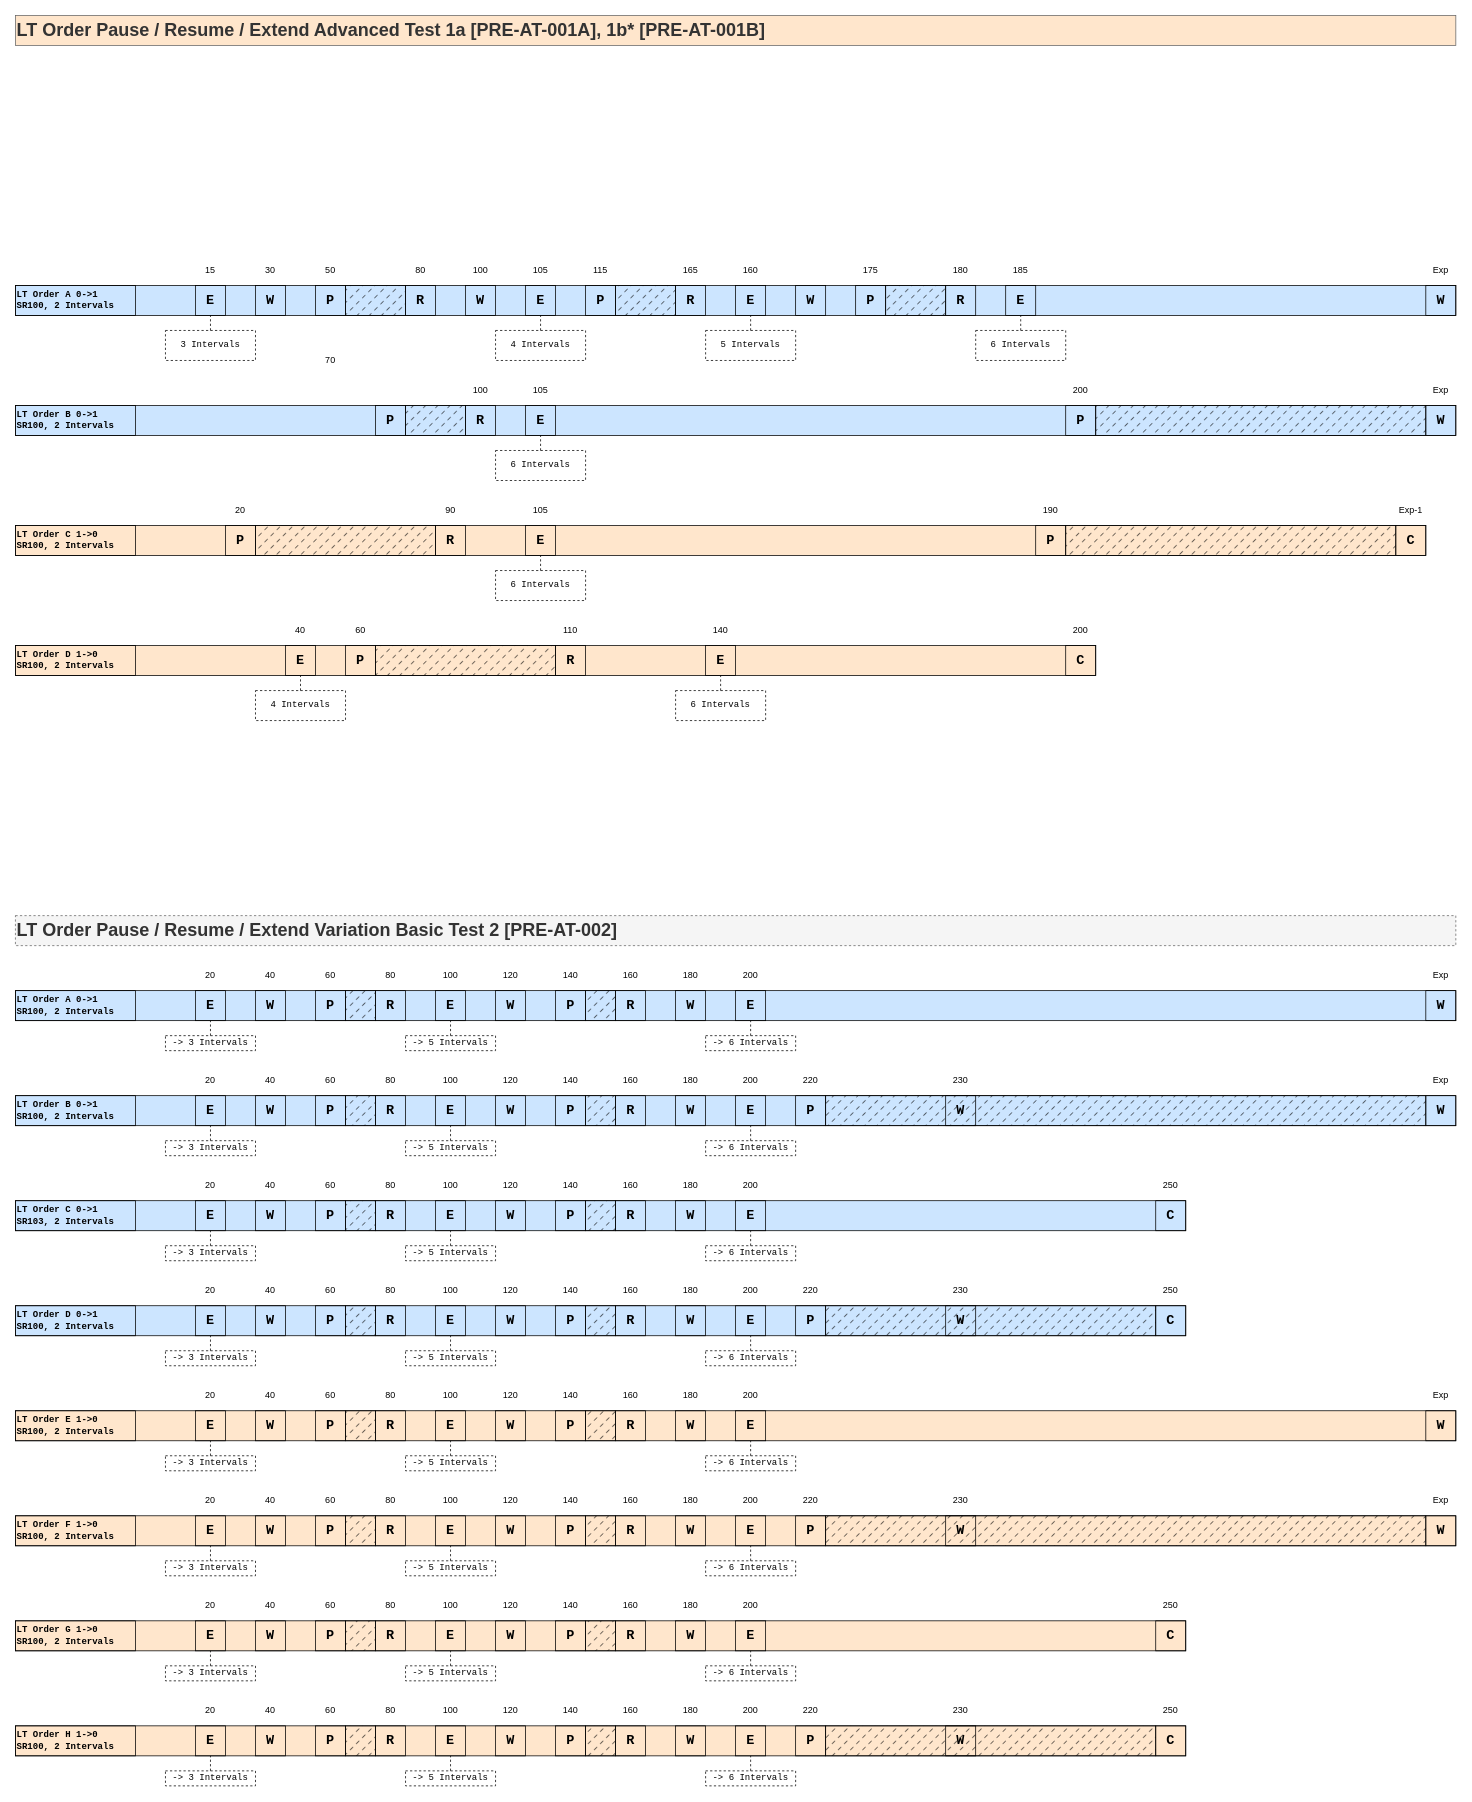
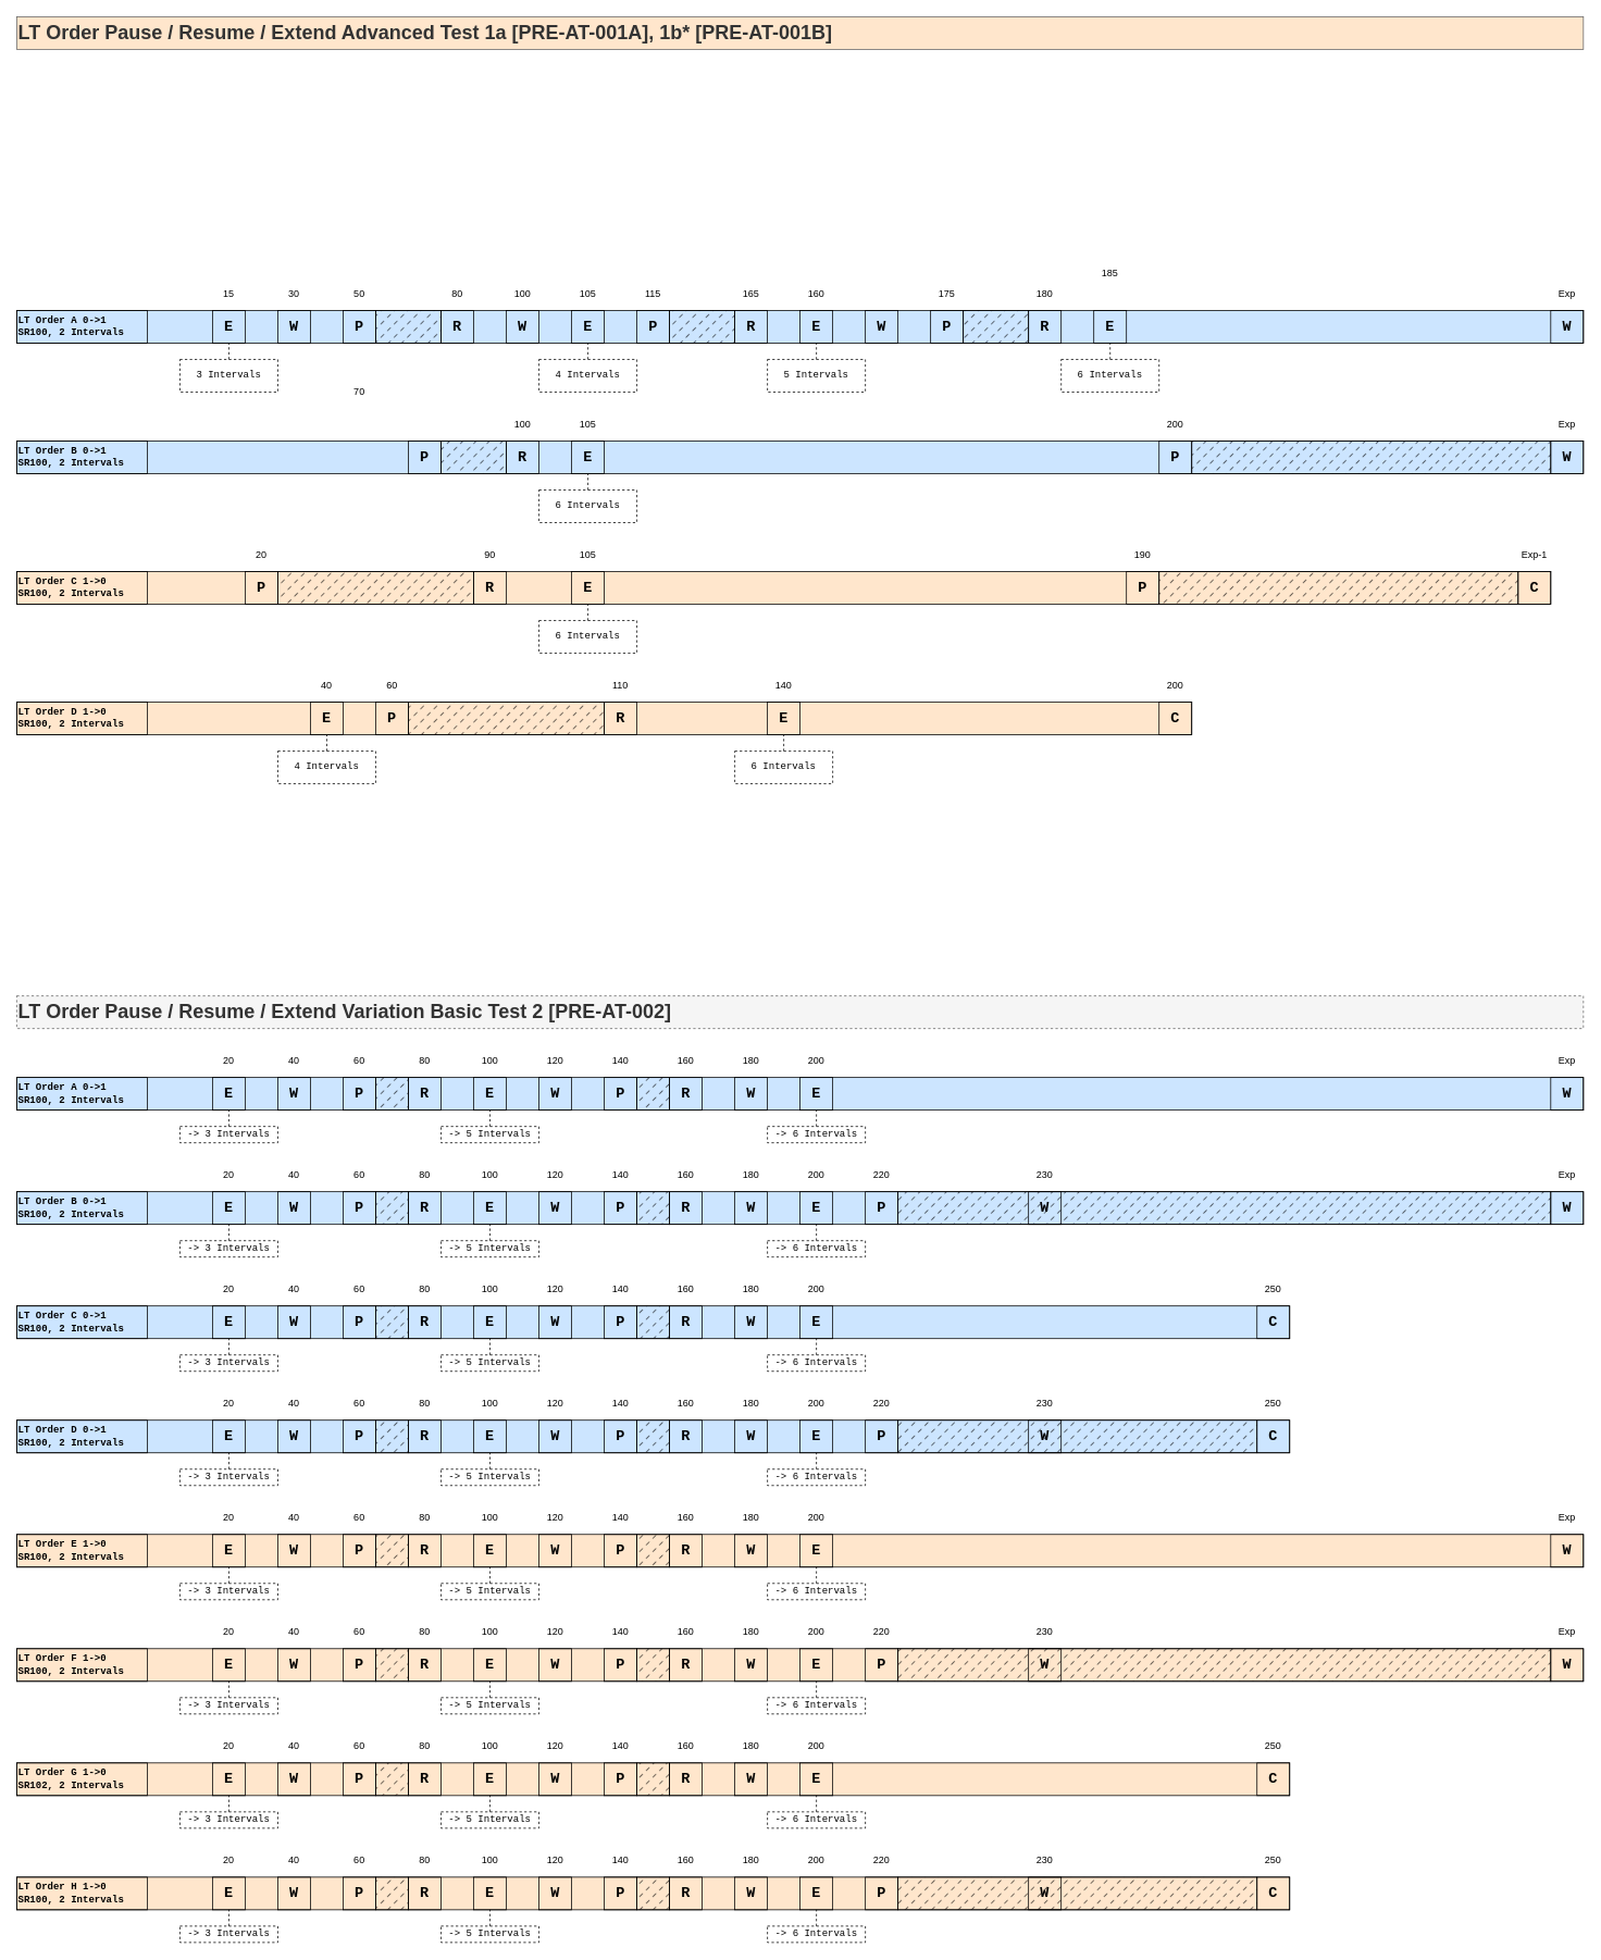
- <mxCell id="33" value="185" style="text;html=1;strokeColor=none;fillColor=none;align=center;verticalAlign=middle;whiteSpace=wrap;rounded=0;" vertex="1" parent="1"><mxGeometry x="1340" y="340" width="40" height="40" as="geometry" /></mxCell>
+ <mxCell id="33" value="185" style="text;html=1;strokeColor=none;fillColor=none;align=center;verticalAlign=middle;whiteSpace=wrap;rounded=0;" vertex="1" parent="1"><mxGeometry x="1340" y="315" width="40" height="40" as="geometry" /></mxCell>
- <mxCell id="126" value="LT Order C 0-&amp;gt;1&lt;br&gt;SR103, 2 Intervals" style="text;html=1;align=left;verticalAlign=middle;whiteSpace=wrap;rounded=0;fontFamily=Courier New;fontStyle=1;fillColor=none;strokeColor=default;" vertex="1" parent="1"><mxGeometry y="1600" width="160" height="40" as="geometry" x="20" /></mxCell>
+ <mxCell id="126" value="LT Order C 0-&amp;gt;1&lt;br&gt;SR100, 2 Intervals" style="text;html=1;align=left;verticalAlign=middle;whiteSpace=wrap;rounded=0;fontFamily=Courier New;fontStyle=1;fillColor=none;strokeColor=default;" vertex="1" parent="1"><mxGeometry y="1600" width="160" height="40" as="geometry" x="20" /></mxCell>
- <mxCell id="240" value="LT Order G 1-&amp;gt;0&lt;br&gt;SR100, 2 Intervals" style="text;html=1;align=left;verticalAlign=middle;whiteSpace=wrap;rounded=0;fontFamily=Courier New;fontStyle=1;fillColor=none;strokeColor=default;" vertex="1" parent="1"><mxGeometry y="2160" width="160" height="40" as="geometry" x="20" /></mxCell>
+ <mxCell id="240" value="LT Order G 1-&amp;gt;0&lt;br&gt;SR102, 2 Intervals" style="text;html=1;align=left;verticalAlign=middle;whiteSpace=wrap;rounded=0;fontFamily=Courier New;fontStyle=1;fillColor=none;strokeColor=default;" vertex="1" parent="1"><mxGeometry y="2160" width="160" height="40" as="geometry" x="20" /></mxCell>
